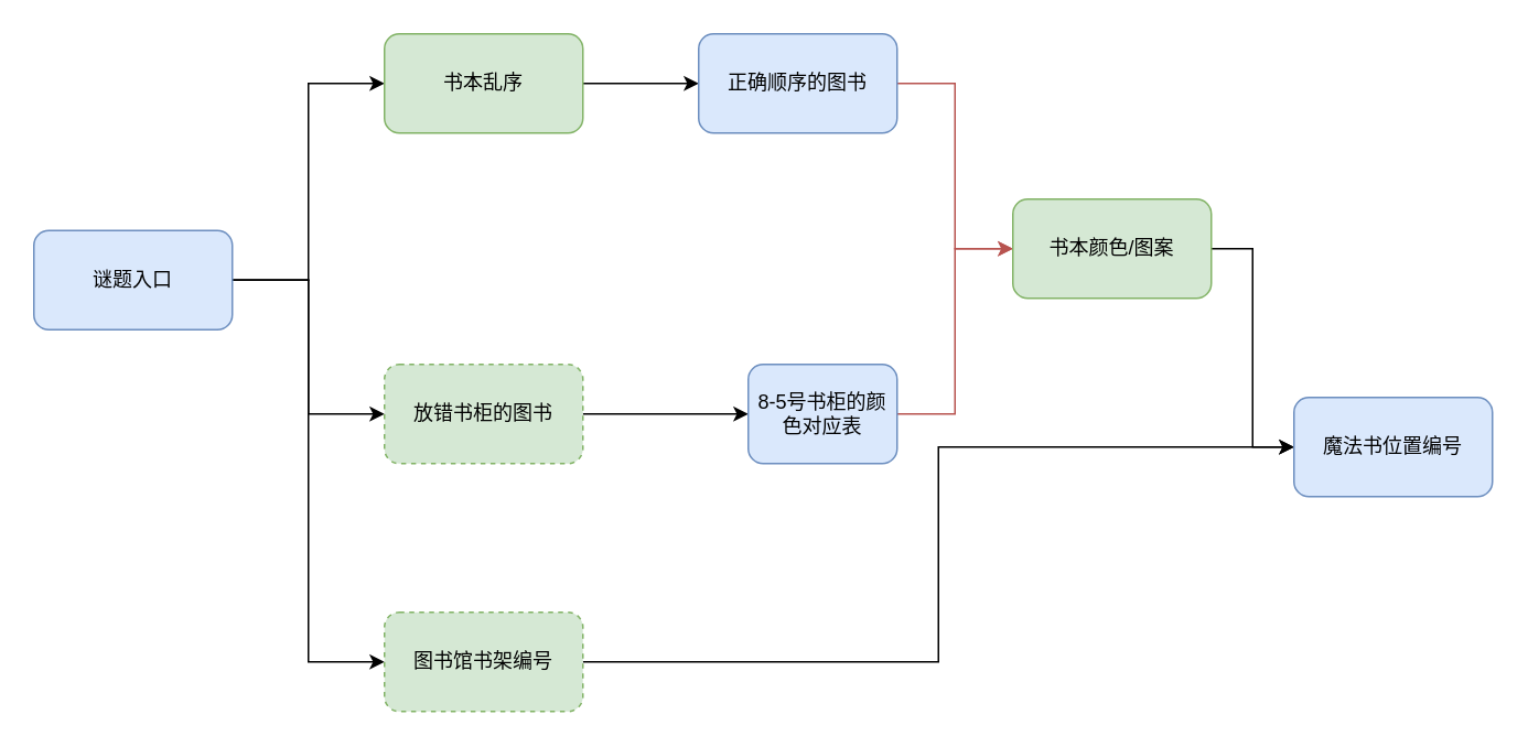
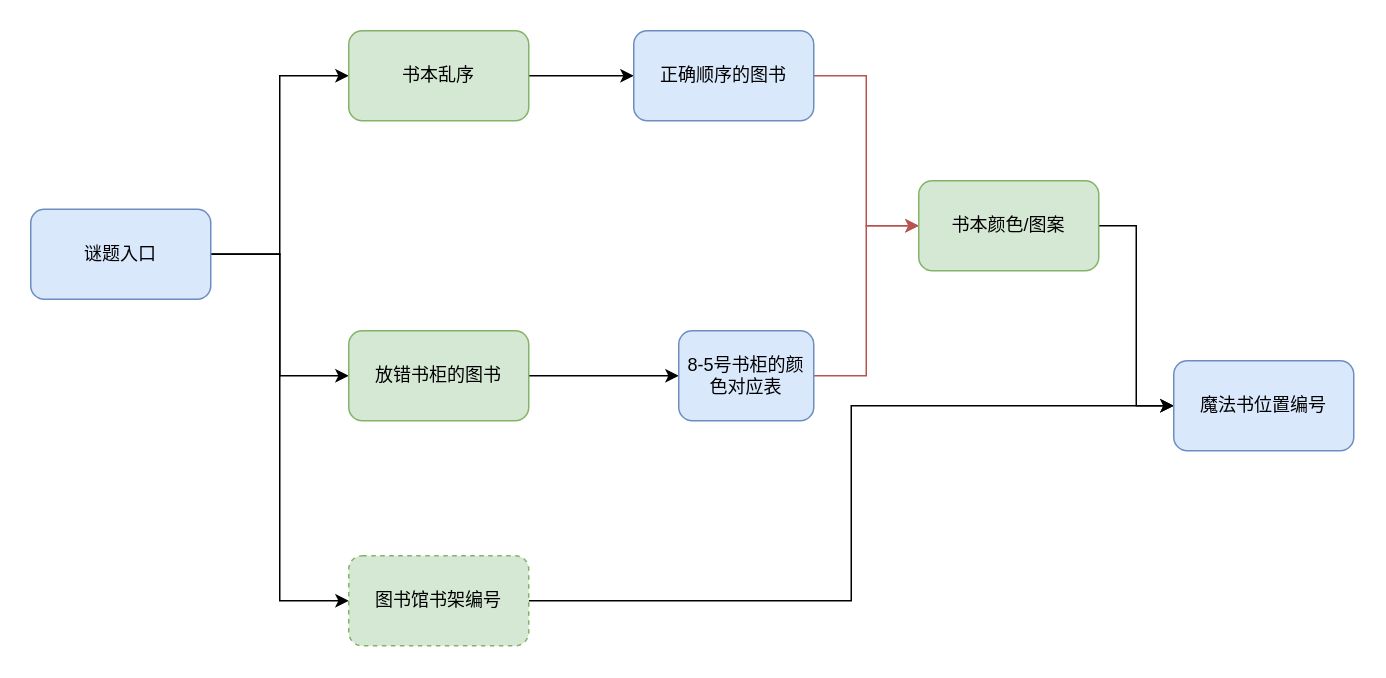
- <mxCell id="10" value="放错书柜的图书" style="rounded=1;whiteSpace=wrap;html=1;fillColor=#d5e8d4;strokeColor=#82b366;dashed=1;" parent="1" vertex="1"><mxGeometry x="232" y="220" width="120" height="60" as="geometry" /></mxCell>
+ <mxCell id="10" value="放错书柜的图书" style="rounded=1;whiteSpace=wrap;html=1;fillColor=#d5e8d4;strokeColor=#82b366;" parent="1" vertex="1"><mxGeometry x="232" y="220" width="120" height="60" as="geometry" /></mxCell>
